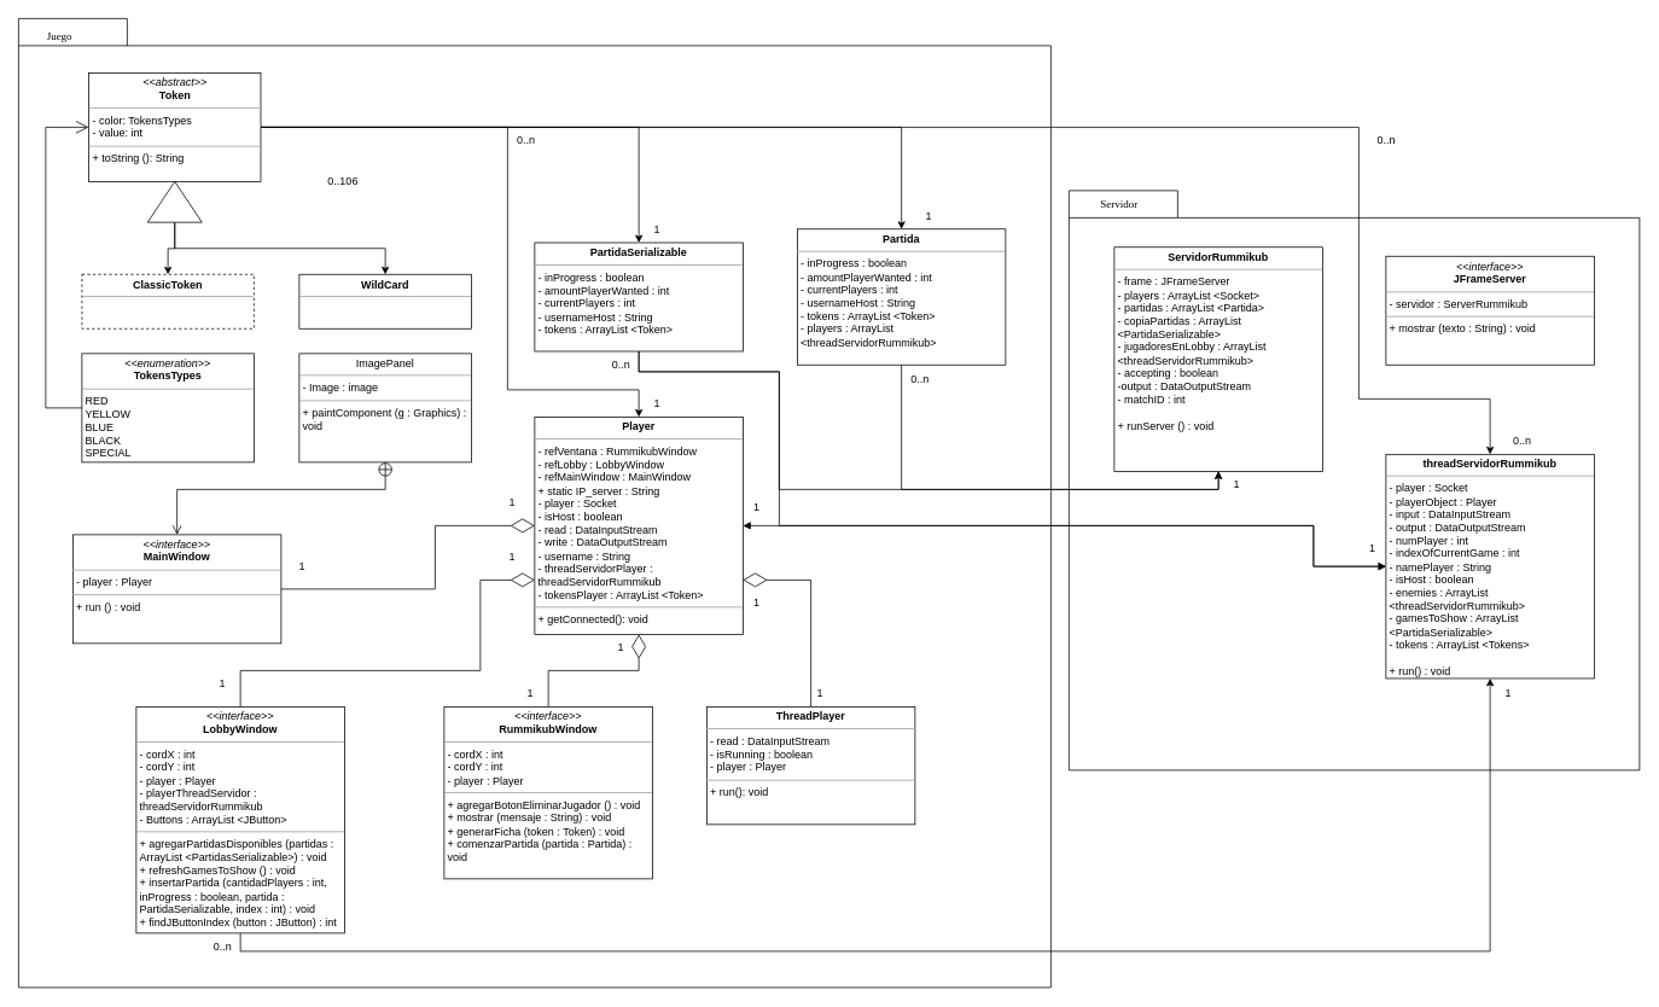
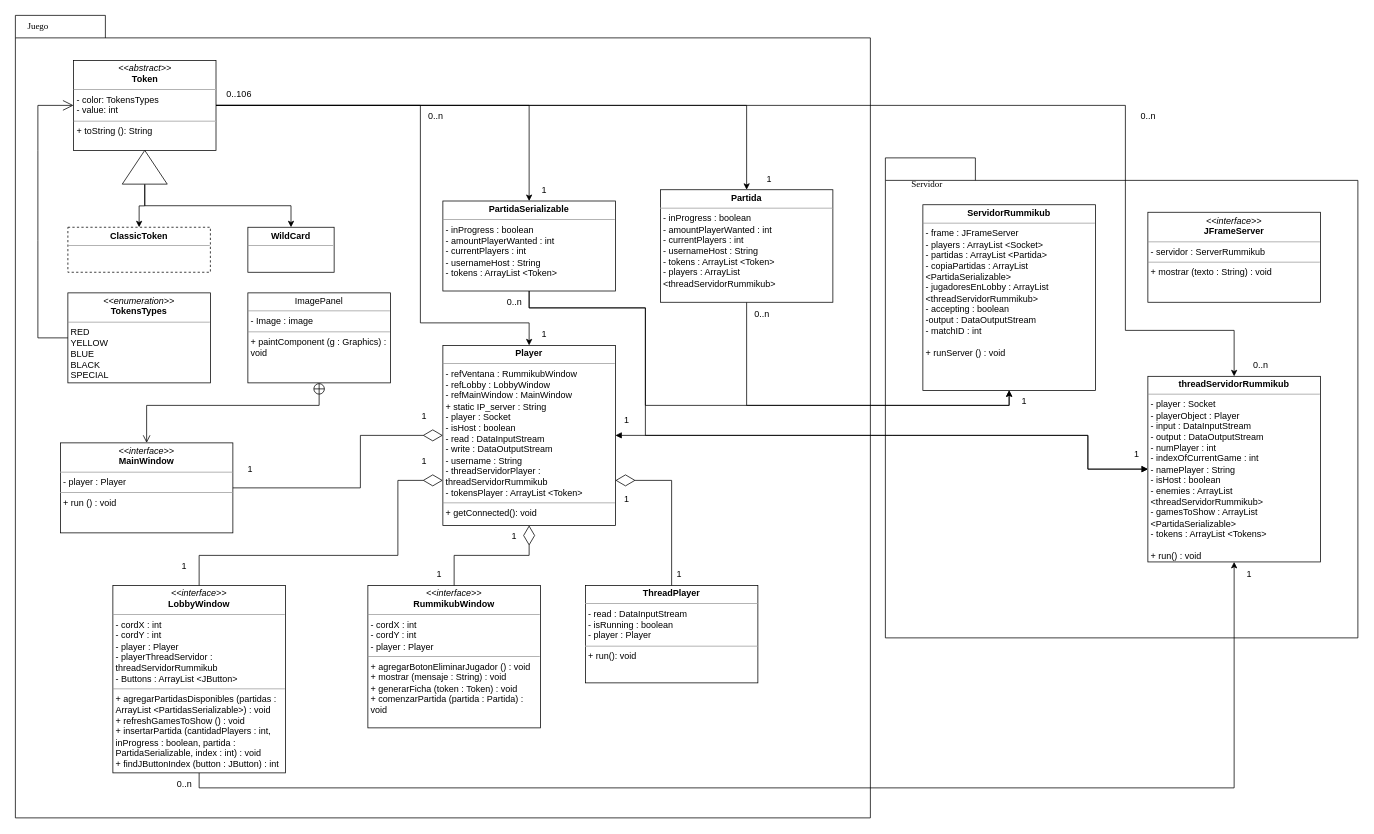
- <mxCell id="4" value="&lt;font face=&quot;Verdana&quot;&gt;Juego&lt;/font&gt;" style="text;html=1;align=center;verticalAlign=middle;resizable=0;points=[];autosize=1;strokeColor=none;fillColor=none;" vertex="1" parent="1"><mxGeometry x="35" y="25" width="60" height="30" as="geometry" /></mxCell>
+ <mxCell id="4" value="&lt;font face=&quot;Verdana&quot;&gt;Juego&lt;/font&gt;" style="text;html=1;align=center;verticalAlign=middle;resizable=0;points=[];autosize=1;strokeColor=none;fillColor=none;" vertex="1" parent="1"><mxGeometry x="20" y="20" width="60" height="30" as="geometry" /></mxCell>
- <mxCell id="18" value="0..106" style="text;html=1;align=center;verticalAlign=middle;resizable=0;points=[];autosize=1;strokeColor=none;fillColor=none;" vertex="1" parent="1"><mxGeometry x="347.5" y="185" width="60" height="30" as="geometry" /></mxCell>
+ <mxCell id="18" value="0..106" style="text;html=1;align=center;verticalAlign=middle;resizable=0;points=[];autosize=1;strokeColor=none;fillColor=none;" vertex="1" parent="1"><mxGeometry x="287.5" y="110" width="60" height="30" as="geometry" /></mxCell>
- <mxCell id="47" value="&lt;font face=&quot;Verdana&quot;&gt;Servidor&lt;br&gt;&lt;/font&gt;" style="text;html=1;align=center;verticalAlign=middle;resizable=0;points=[];autosize=1;strokeColor=none;fillColor=none;" vertex="1" parent="1"><mxGeometry x="1200" y="210" width="70" height="30" as="geometry" /></mxCell>
+ <mxCell id="47" value="&lt;font face=&quot;Verdana&quot;&gt;Servidor&lt;br&gt;&lt;/font&gt;" style="text;html=1;align=center;verticalAlign=middle;resizable=0;points=[];autosize=1;strokeColor=none;fillColor=none;" vertex="1" parent="1"><mxGeometry x="1200" y="230" width="70" height="30" as="geometry" /></mxCell>
- <mxCell id="14" value="&lt;p style=&quot;margin:0px;margin-top:4px;text-align:center;&quot;&gt;&lt;b&gt;WildCard&lt;/b&gt;&lt;/p&gt;&lt;hr size=&quot;1&quot;&gt;&lt;p style=&quot;margin:0px;margin-left:4px;&quot;&gt;&lt;br&gt;&lt;/p&gt;" style="verticalAlign=top;align=left;overflow=fill;fontSize=12;fontFamily=Helvetica;html=1;whiteSpace=wrap;" vertex="1" parent="1"><mxGeometry x="330" y="302.5" width="190" height="60" as="geometry" /></mxCell>
+ <mxCell id="14" value="&lt;p style=&quot;margin:0px;margin-top:4px;text-align:center;&quot;&gt;&lt;b&gt;WildCard&lt;/b&gt;&lt;/p&gt;&lt;hr size=&quot;1&quot;&gt;&lt;p style=&quot;margin:0px;margin-left:4px;&quot;&gt;&lt;br&gt;&lt;/p&gt;" style="verticalAlign=top;align=left;overflow=fill;fontSize=12;fontFamily=Helvetica;html=1;whiteSpace=wrap;" vertex="1" parent="1"><mxGeometry x="330" y="302.5" width="115" height="60" as="geometry" /></mxCell>
